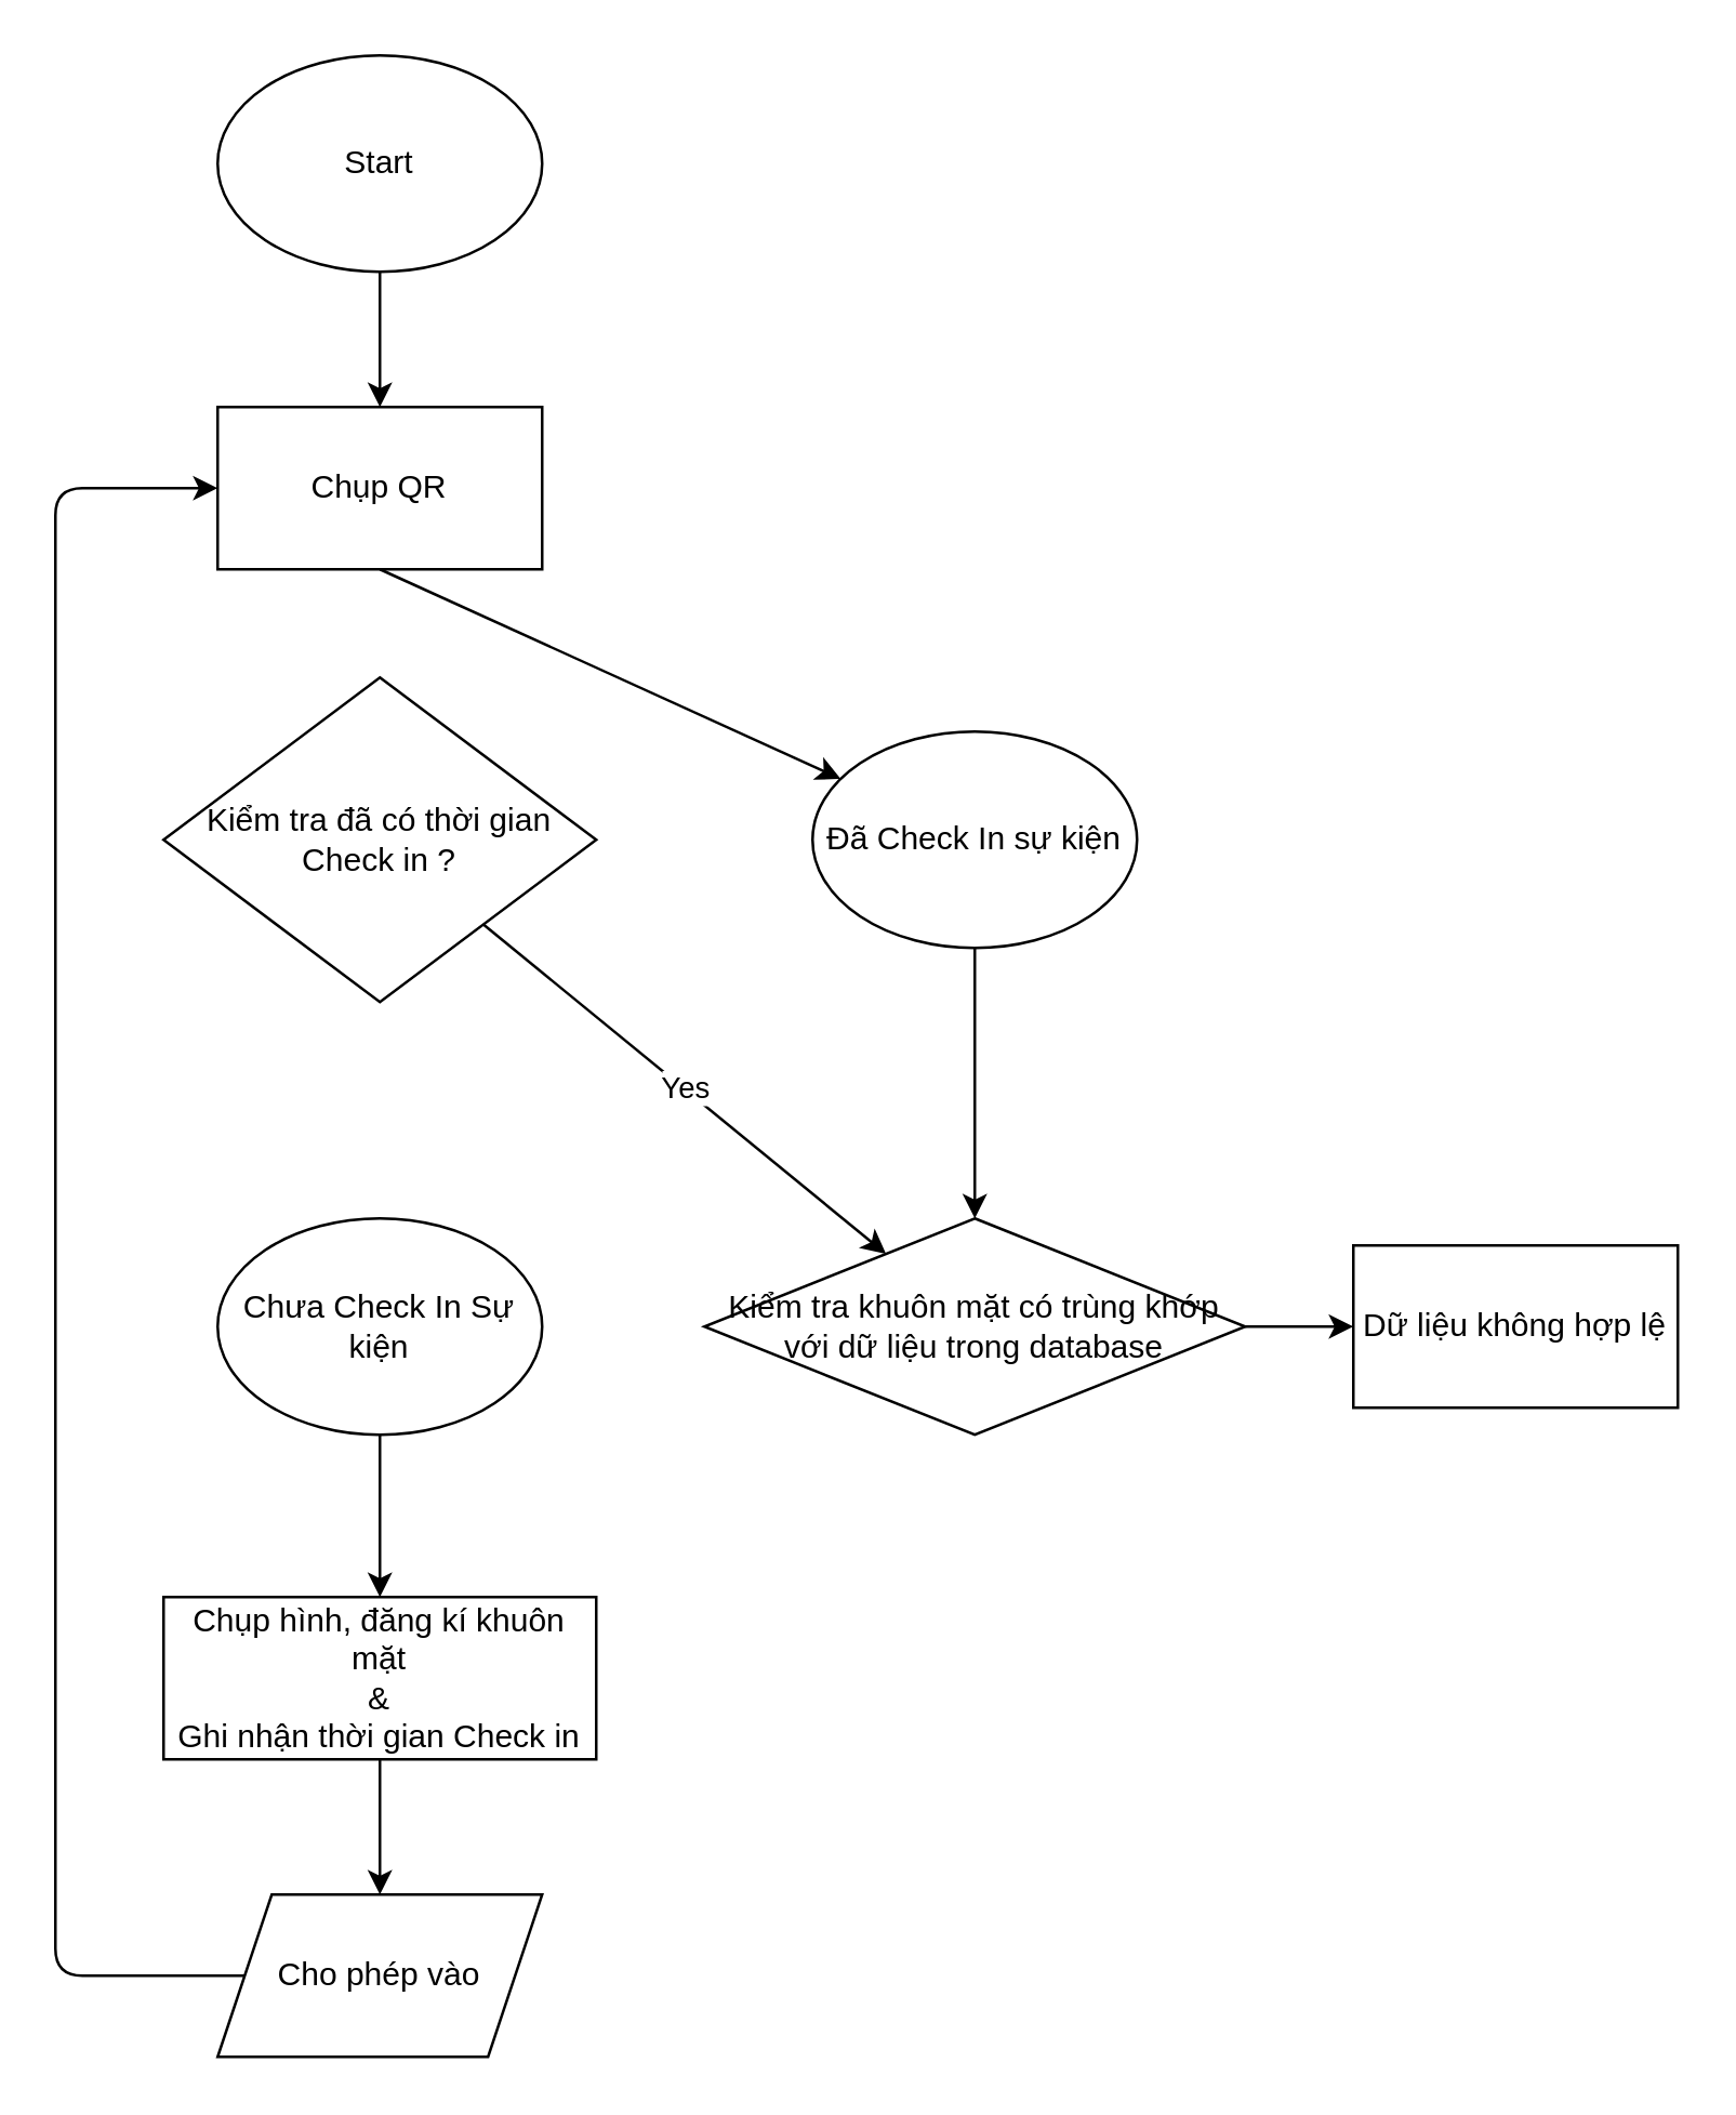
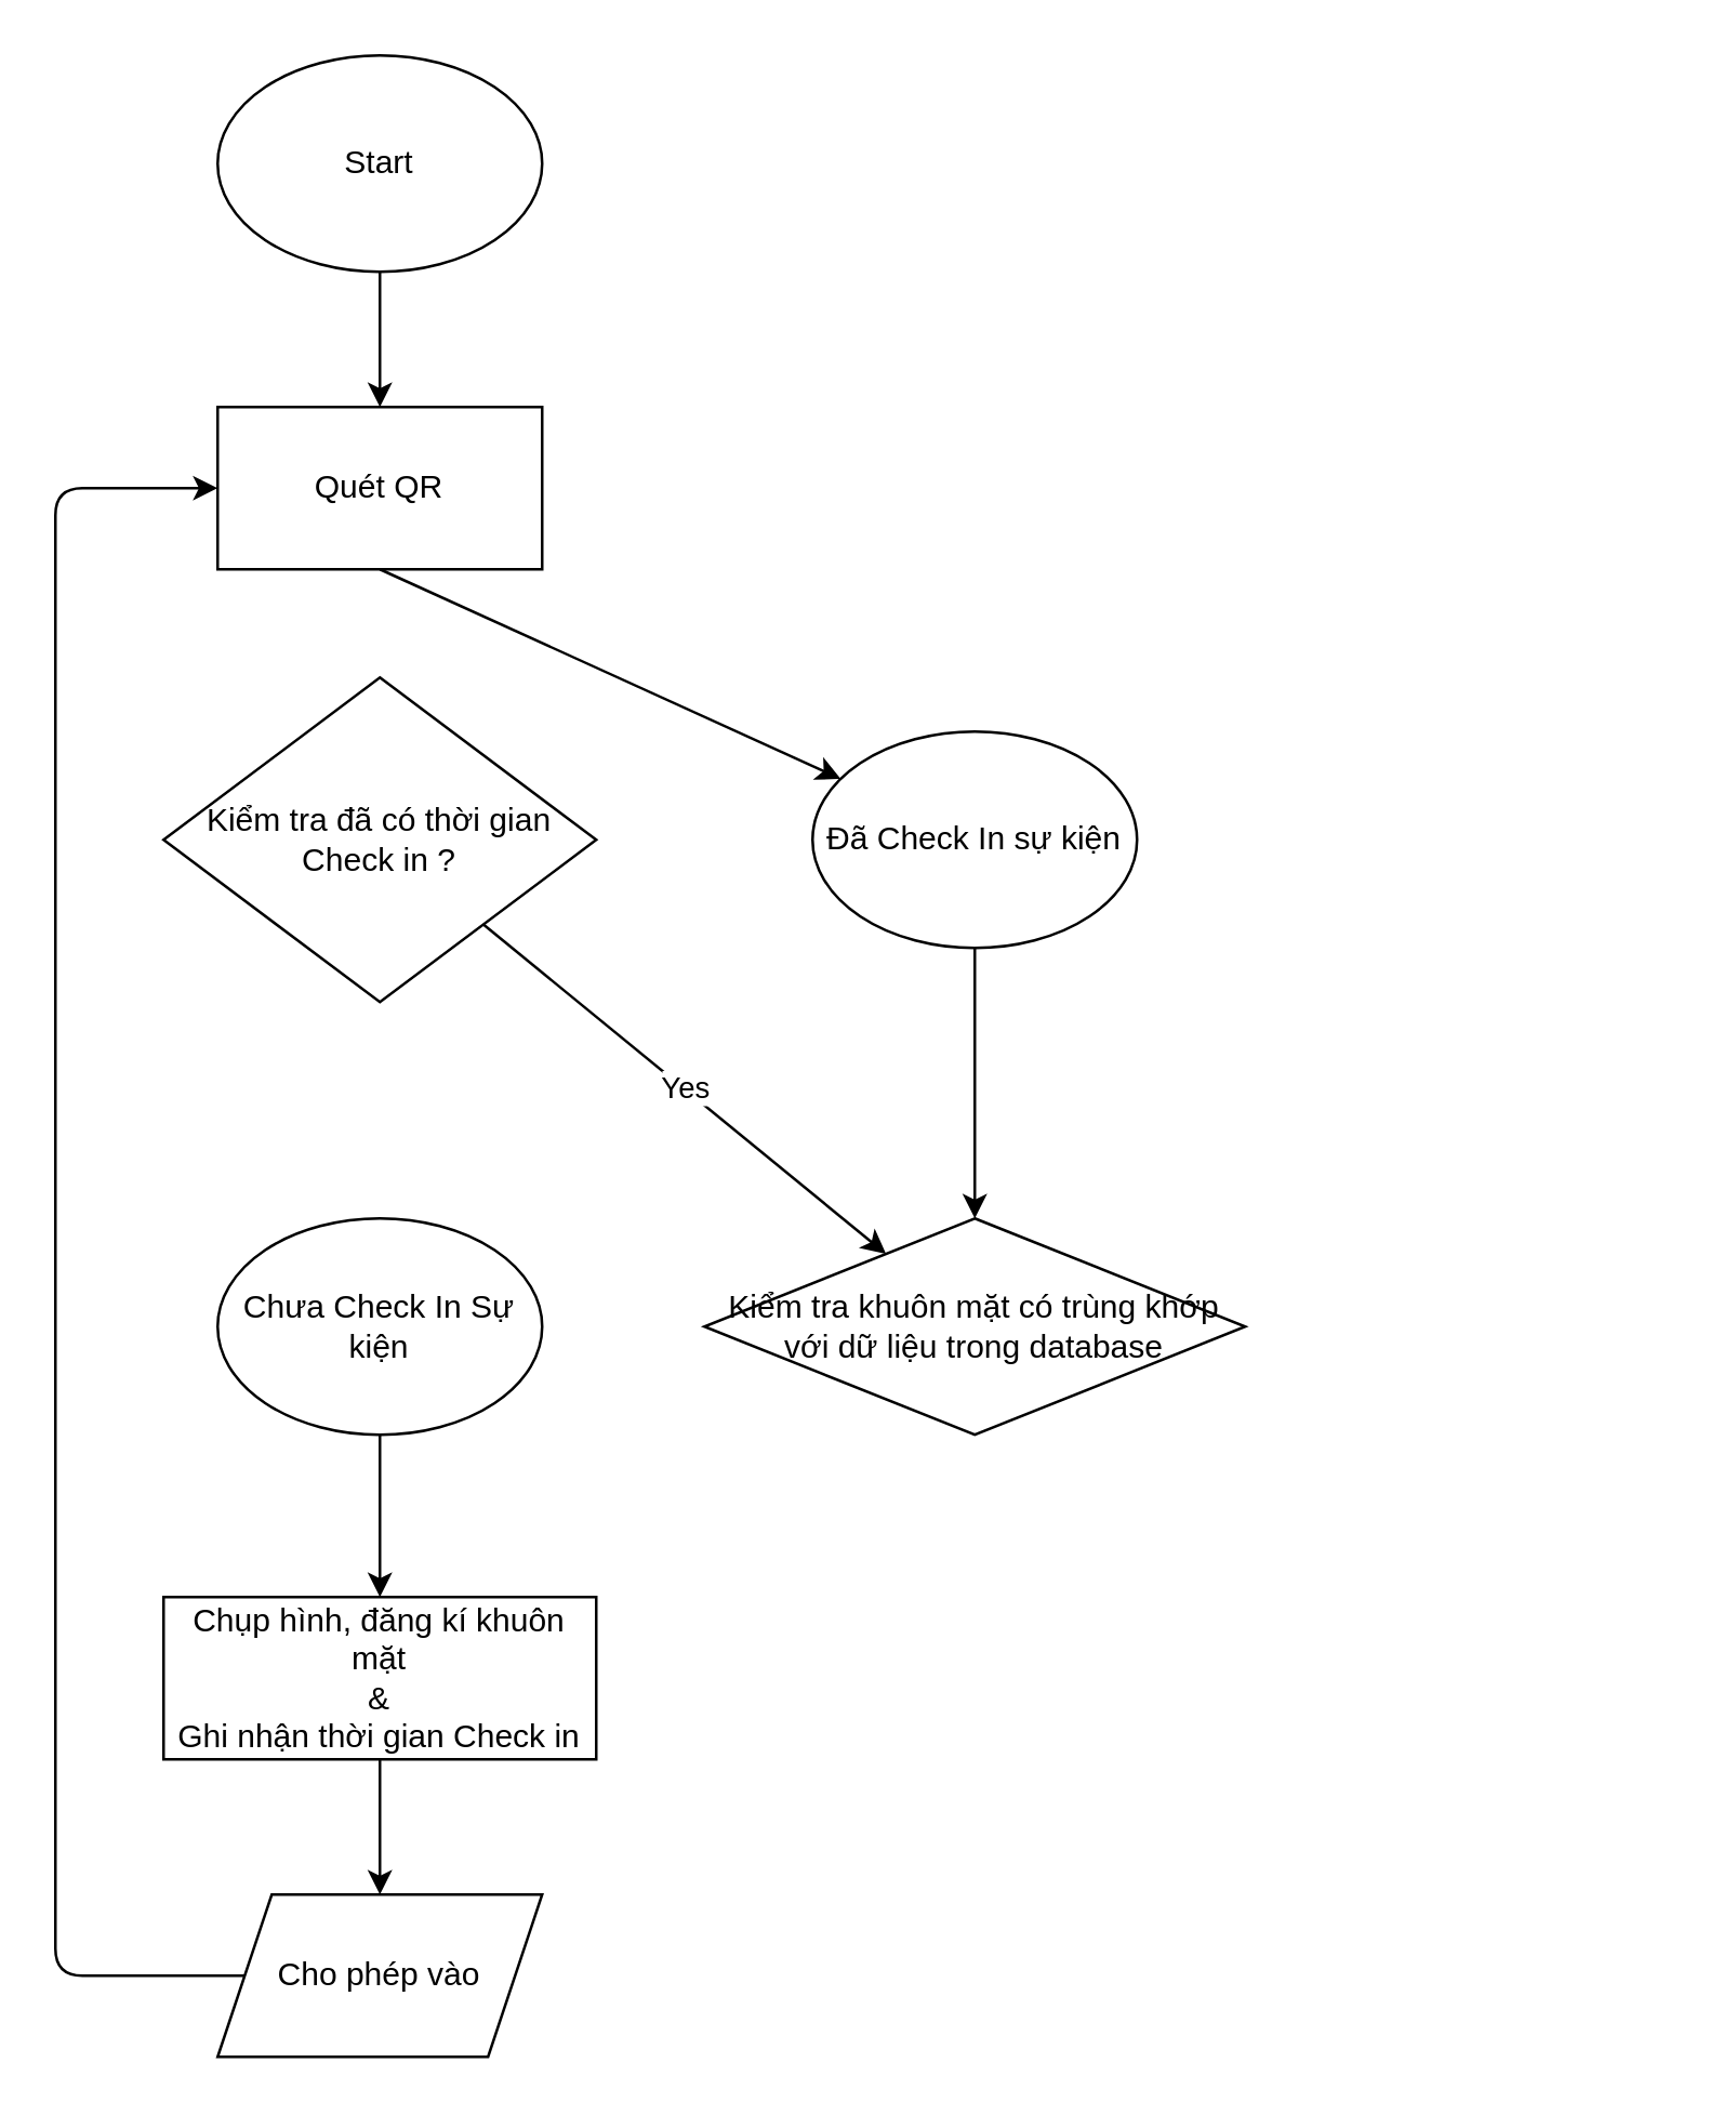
- <mxCell id="5" value="Chụp QR" style="rounded=0;whiteSpace=wrap;html=1;" parent="1" vertex="1"><mxGeometry x="80" y="150" width="120" height="60" as="geometry" /></mxCell>
+ <mxCell id="5" value="Quét QR" style="rounded=0;whiteSpace=wrap;html=1;" parent="1" vertex="1"><mxGeometry x="80" y="150" width="120" height="60" as="geometry" /></mxCell>
- <mxCell id="16" value="" style="edgeStyle=none;html=1;" parent="1" source="17" target="18" edge="1"><mxGeometry relative="1" as="geometry" /></mxCell>
- <mxCell id="18" value="Dữ liệu không hợp lệ" style="whiteSpace=wrap;html=1;" parent="1" vertex="1"><mxGeometry x="500" y="460" width="120" height="60" as="geometry" /></mxCell>
